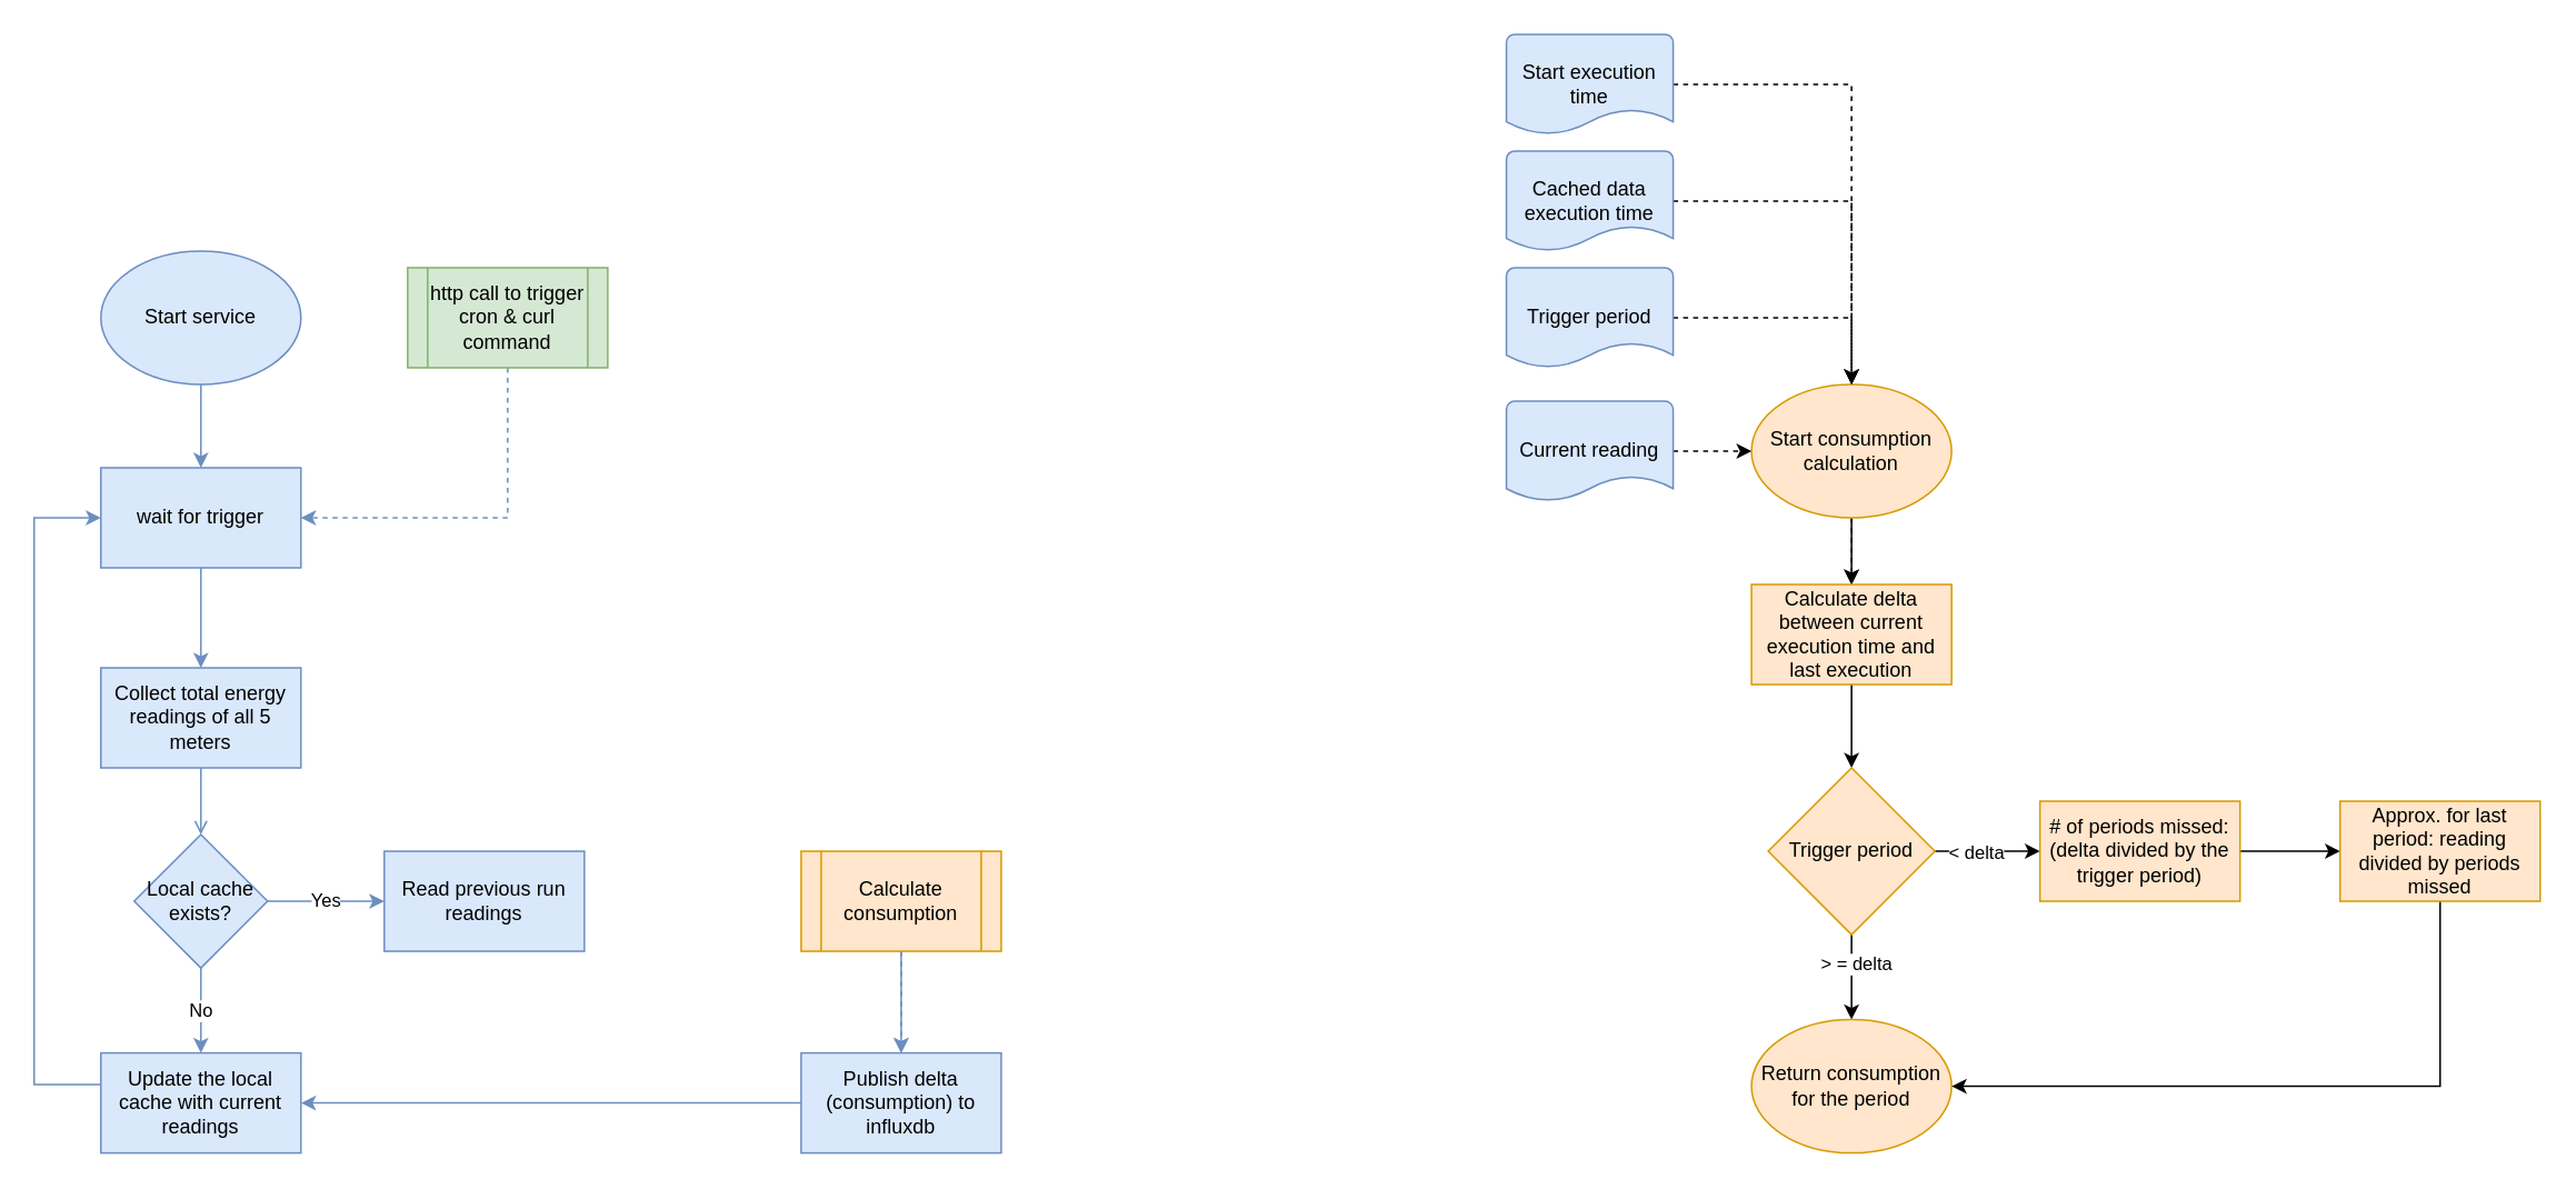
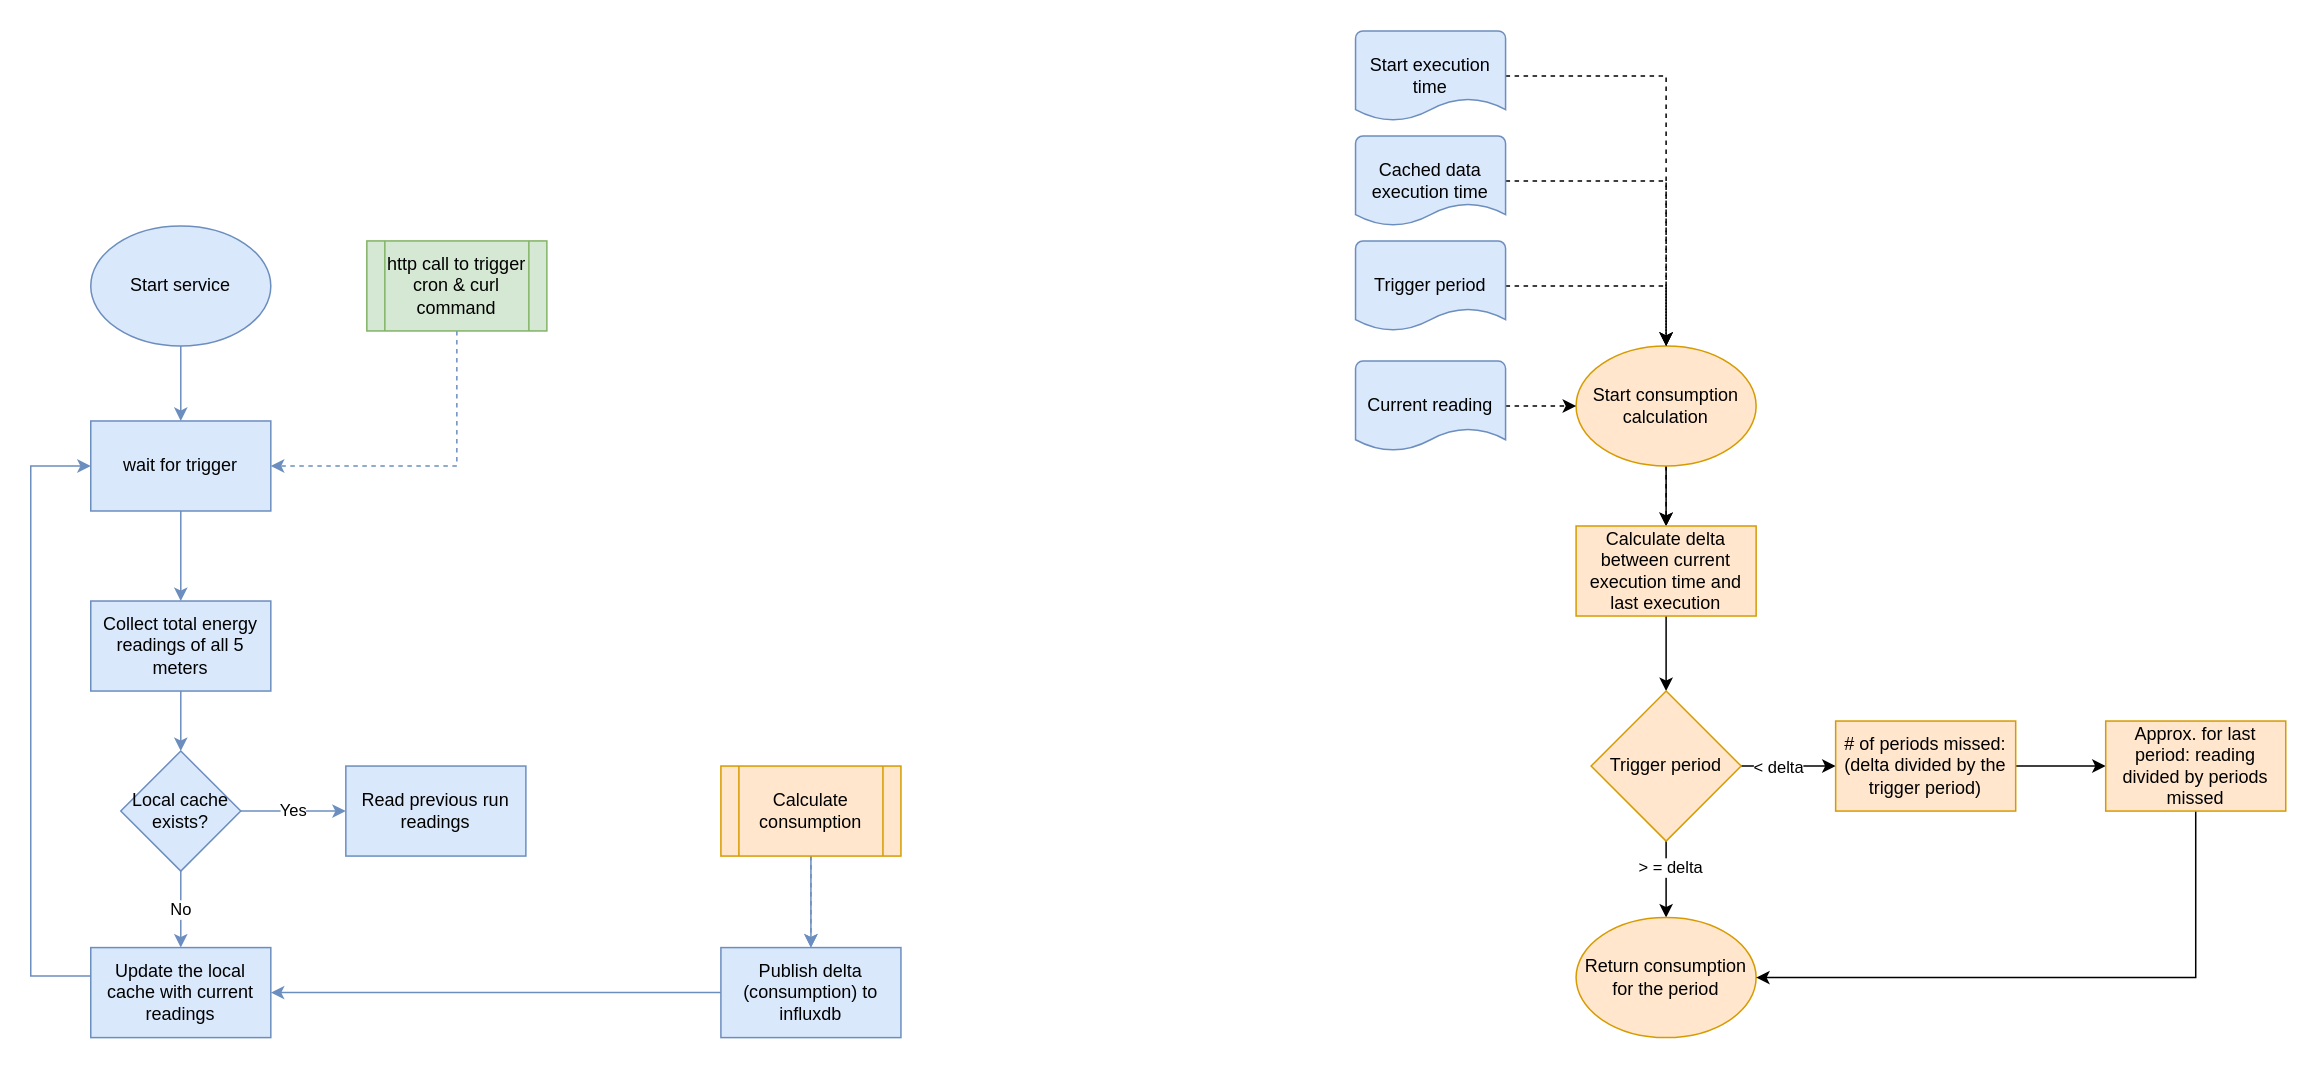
- <mxCell id="2" style="edgeStyle=orthogonalEdgeStyle;rounded=0;orthogonalLoop=1;jettySize=auto;html=1;entryX=0.5;entryY=0;entryDx=0;entryDy=0;fillColor=#dae8fc;strokeColor=#6c8ebf;endArrow=open;" parent="1" source="3" target="12" edge="1"><mxGeometry relative="1" as="geometry" /></mxCell>
+ <mxCell id="2" style="edgeStyle=orthogonalEdgeStyle;rounded=0;orthogonalLoop=1;jettySize=auto;html=1;entryX=0.5;entryY=0;entryDx=0;entryDy=0;fillColor=#dae8fc;strokeColor=#6c8ebf;" parent="1" source="3" target="12" edge="1"><mxGeometry relative="1" as="geometry" /></mxCell>
